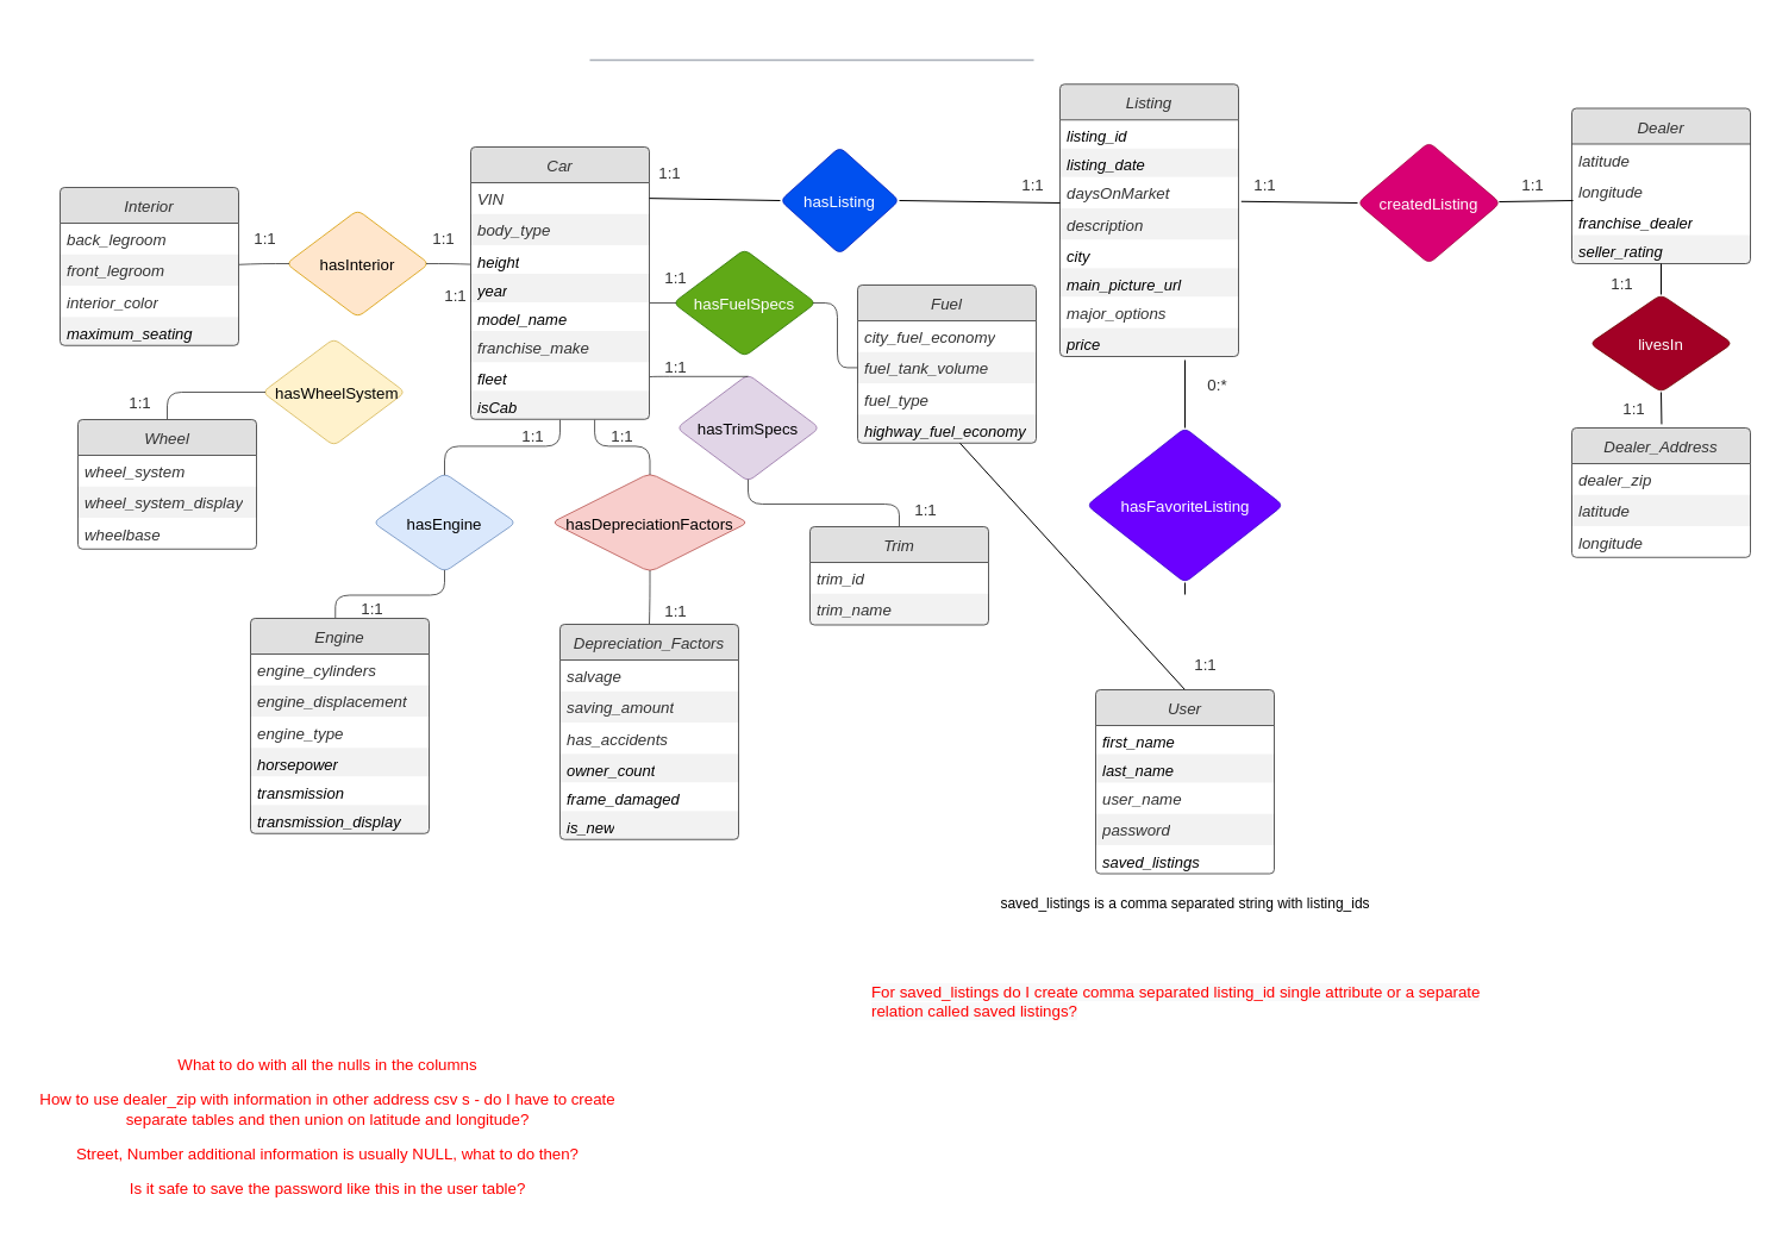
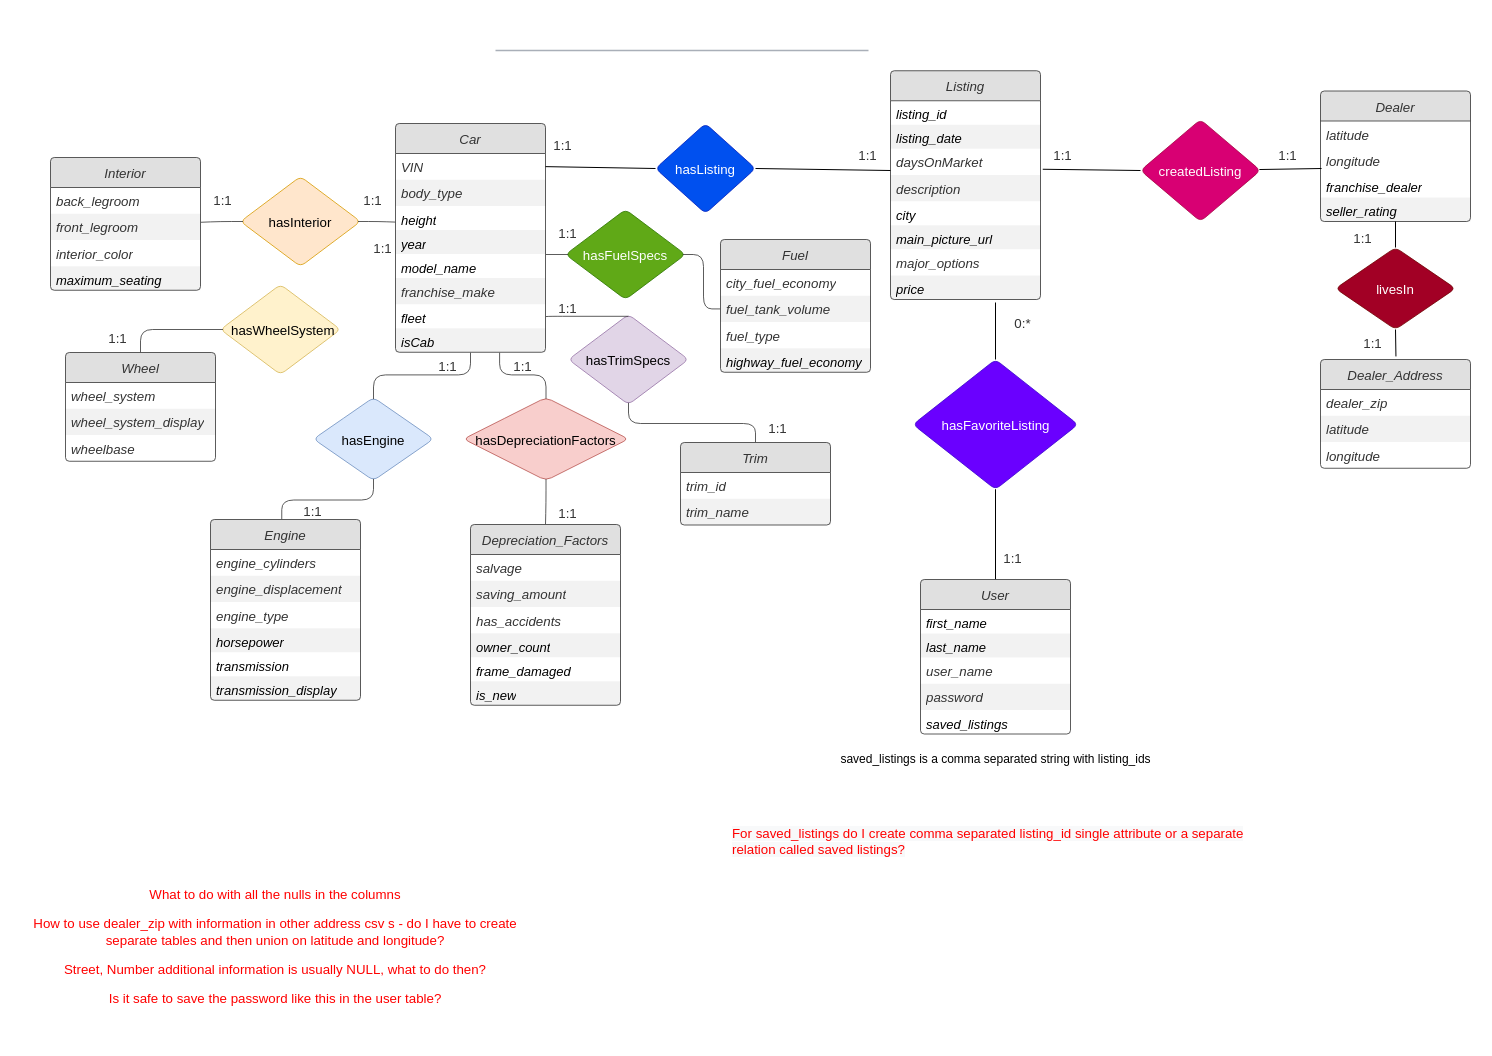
- <mxCell id="63" style="edgeStyle=none;rounded=0;orthogonalLoop=1;jettySize=auto;html=1;exitX=0.5;exitY=0;exitDx=0;exitDy=0;endArrow=none;endFill=0;" parent="1" source="64" target="36" edge="1"><mxGeometry relative="1" as="geometry" /></mxCell>
+ <mxCell id="63" style="edgeStyle=none;rounded=0;orthogonalLoop=1;jettySize=auto;html=1;exitX=0.5;exitY=0;exitDx=0;exitDy=0;entryX=0.5;entryY=1;entryDx=0;entryDy=0;endArrow=none;endFill=0;" parent="1" source="64" target="105" edge="1"><mxGeometry relative="1" as="geometry" /></mxCell>
